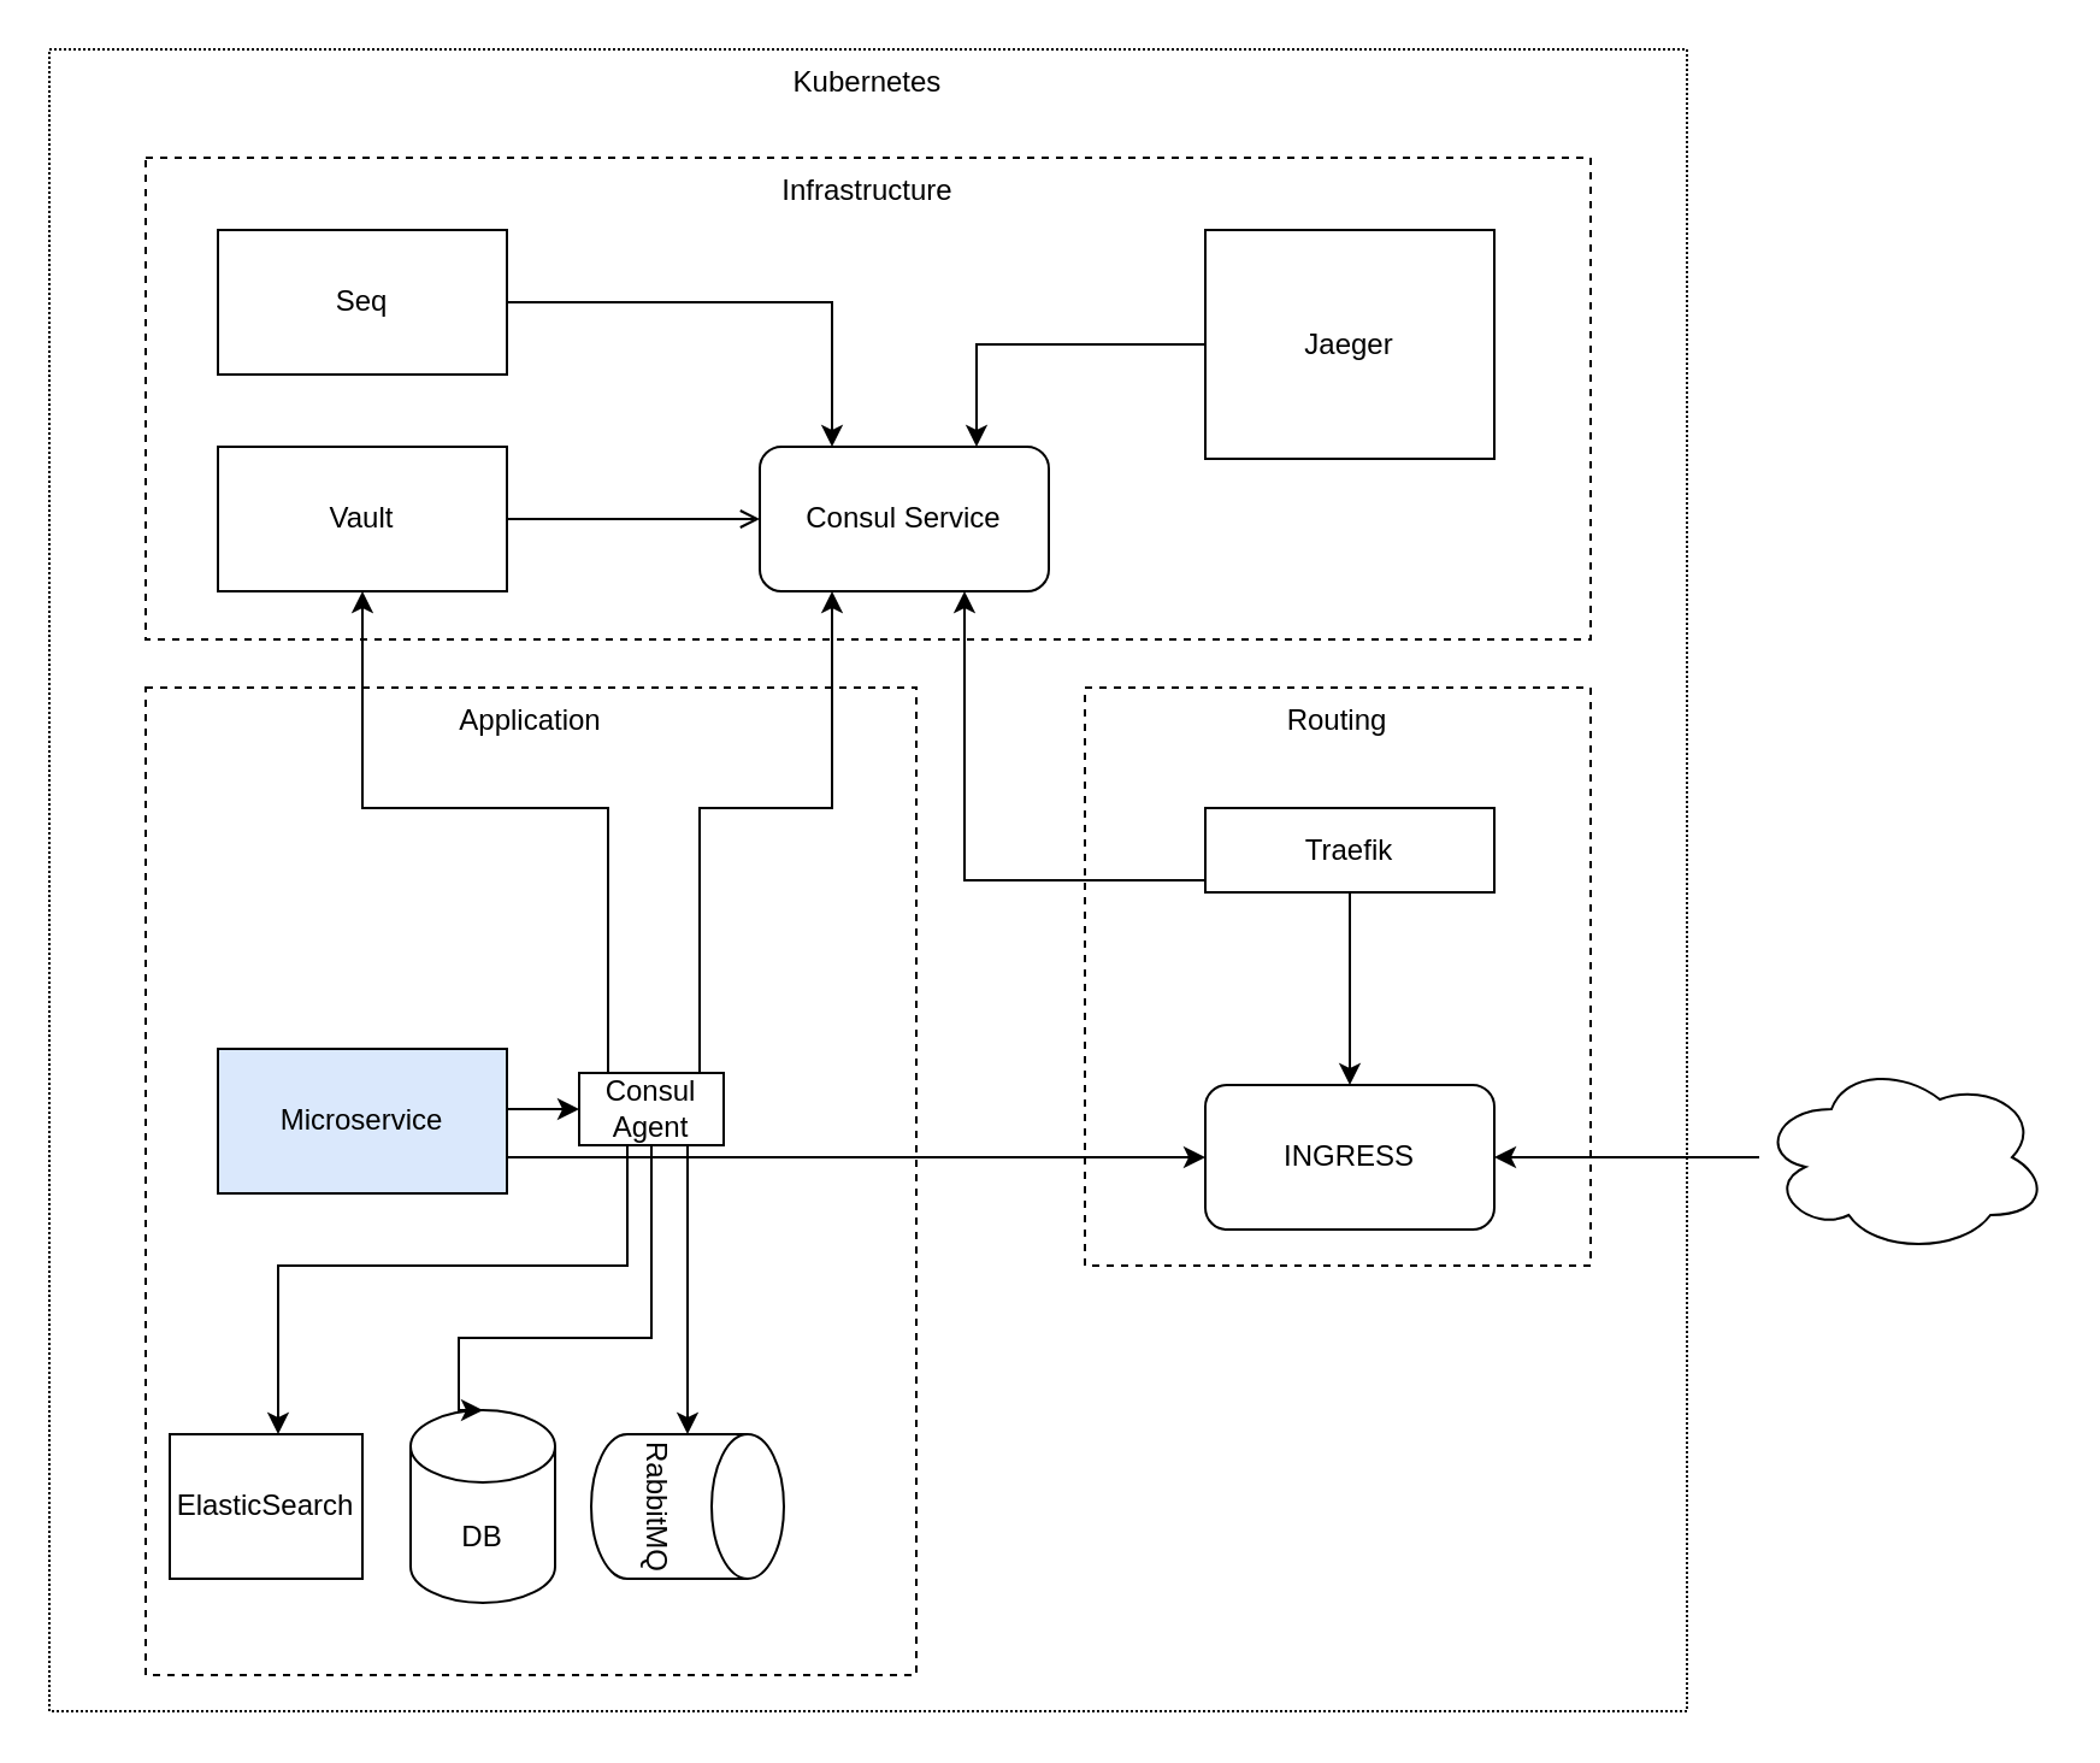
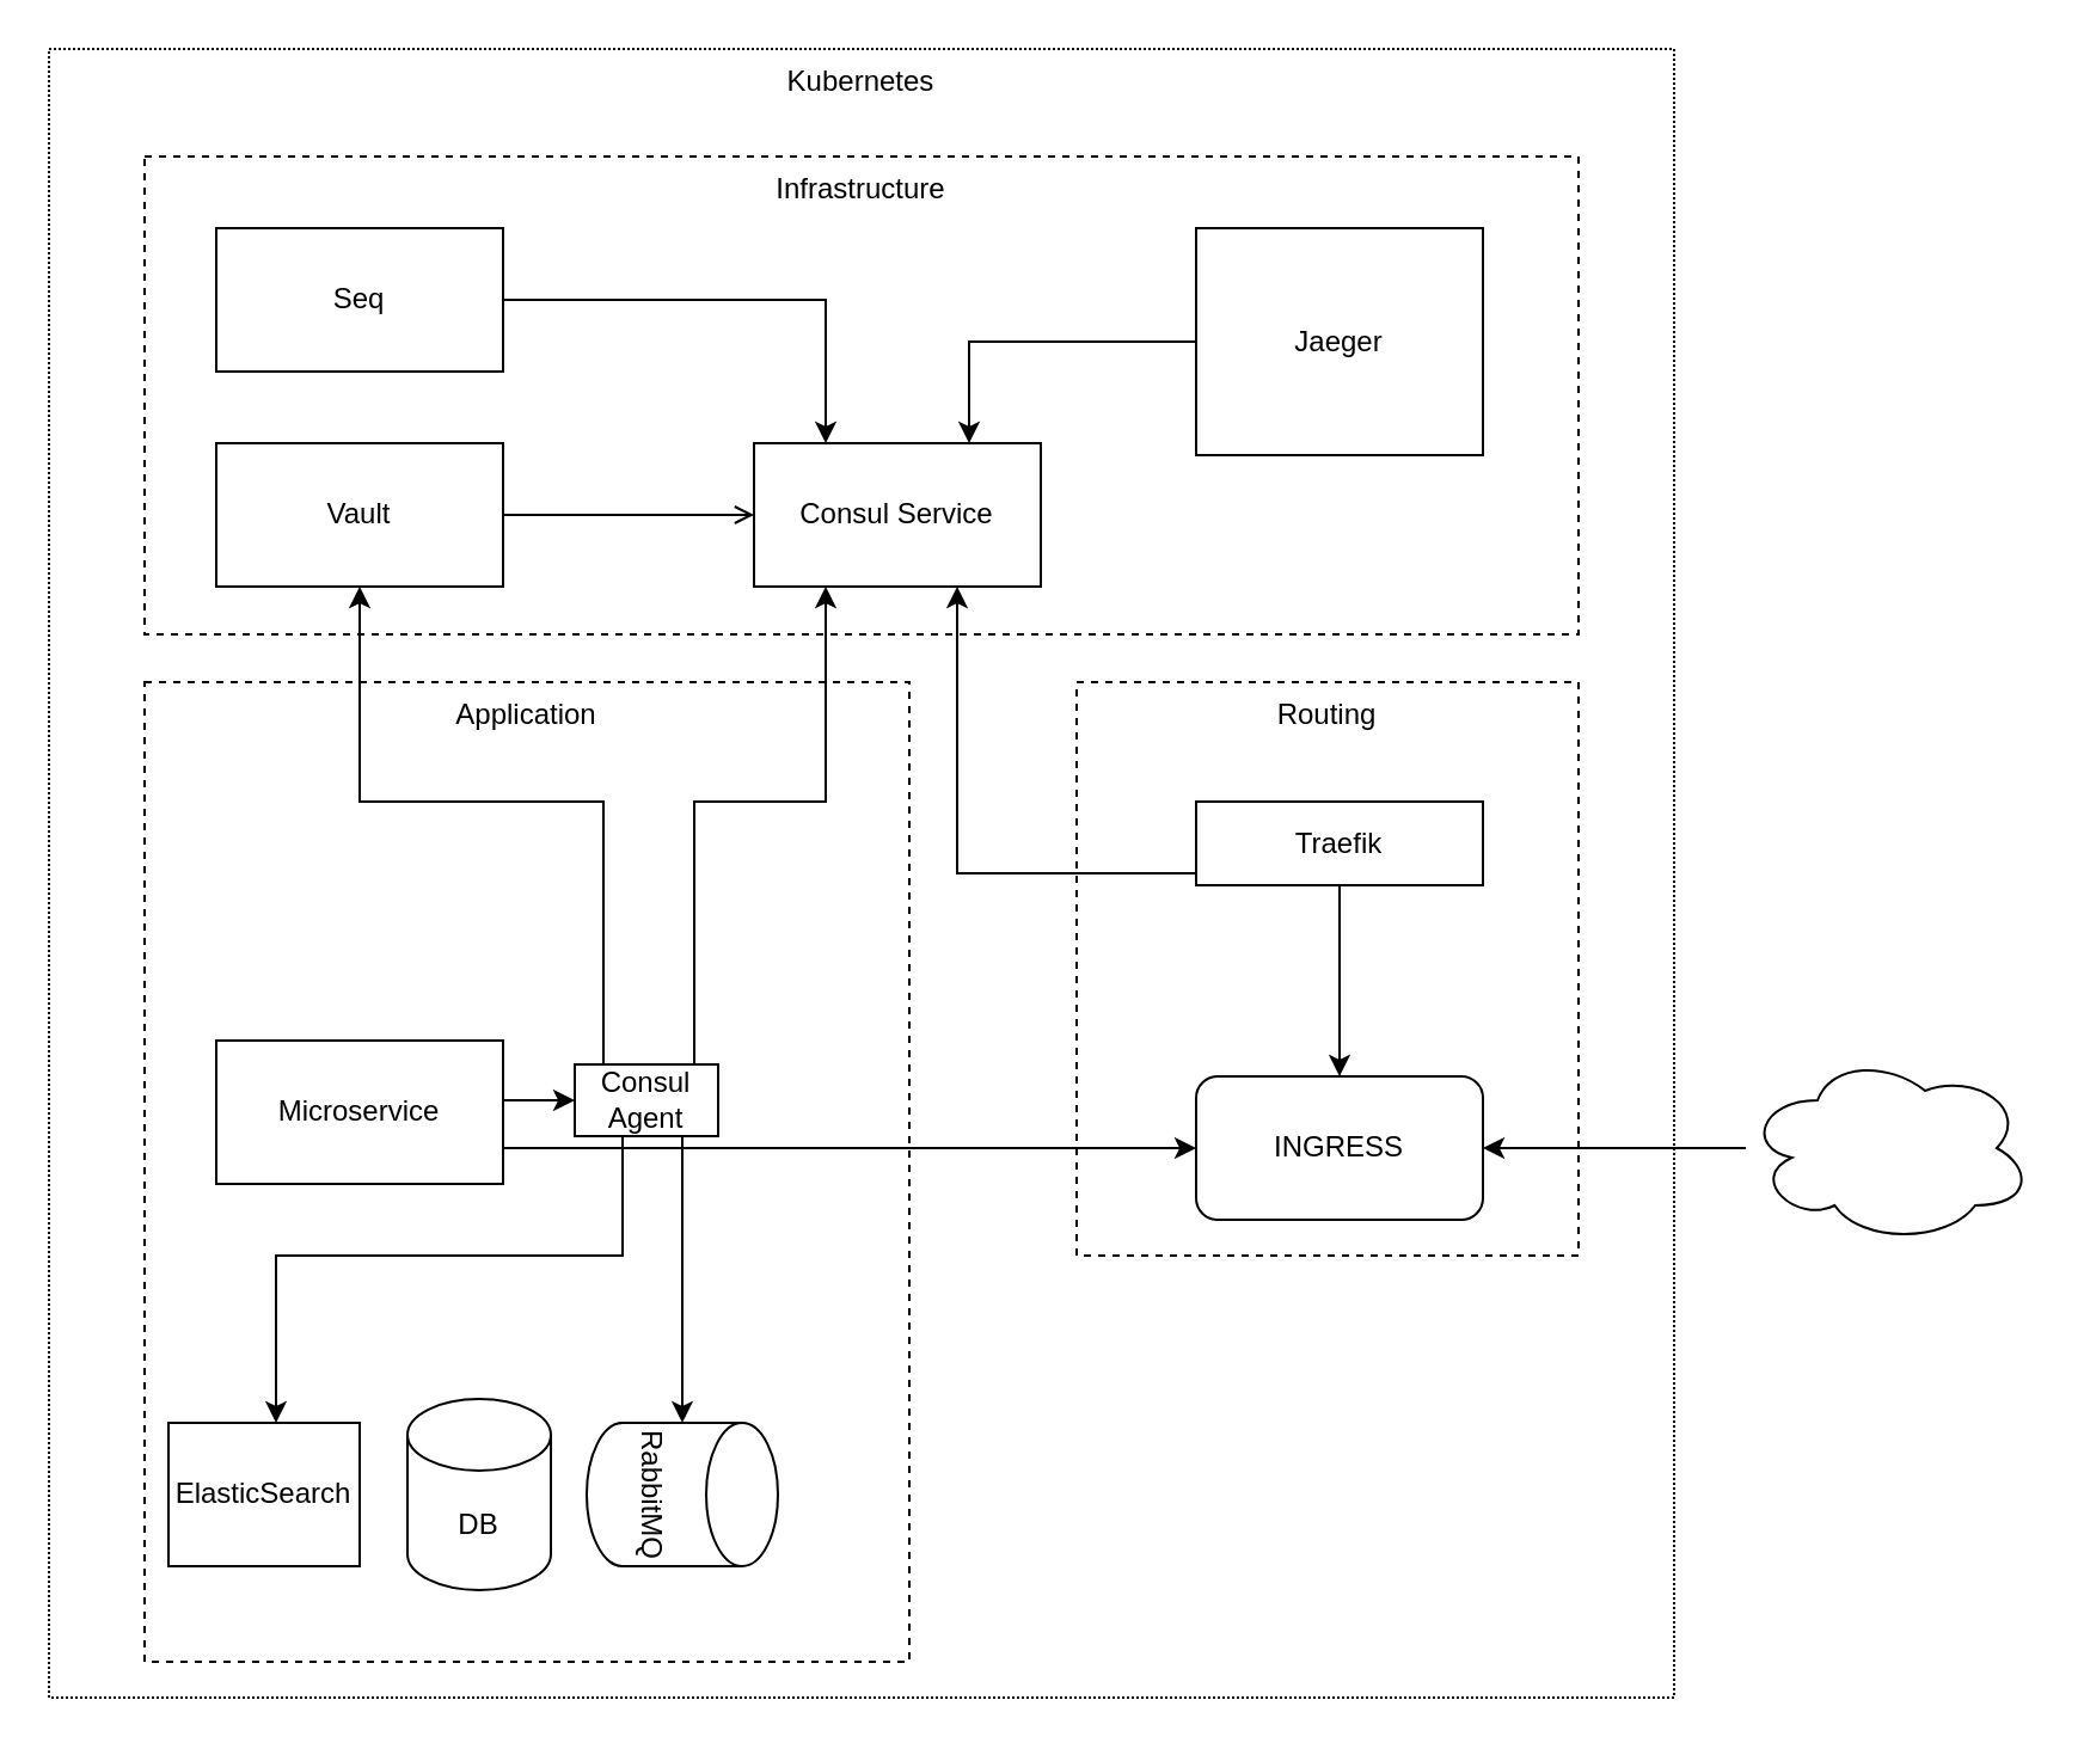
- <mxCell id="7" value="Consul Service" style="whiteSpace=wrap;html=1;rounded=1;" vertex="1" parent="1"><mxGeometry x="315" y="185" width="120" height="60" as="geometry" /></mxCell>
+ <mxCell id="7" value="Consul Service" style="rounded=0;whiteSpace=wrap;html=1;" vertex="1" parent="1"><mxGeometry x="315" y="185" width="120" height="60" as="geometry" /></mxCell>
- <mxCell id="31" value="Microservice" style="rounded=0;whiteSpace=wrap;html=1;fillColor=#dae8fc;" vertex="1" parent="30"><mxGeometry width="120" height="60" as="geometry" /></mxCell>
+ <mxCell id="31" value="Microservice" style="rounded=0;whiteSpace=wrap;html=1;" vertex="1" parent="30"><mxGeometry width="120" height="60" as="geometry" /></mxCell>
- <mxCell id="15" value="" style="edgeStyle=orthogonalEdgeStyle;rounded=0;orthogonalLoop=1;jettySize=auto;html=1;entryX=0.5;entryY=0;entryDx=0;entryDy=0;entryPerimeter=0;exitX=0.5;exitY=1;exitDx=0;exitDy=0;" edge="1" parent="1" source="32" target="14"><mxGeometry relative="1" as="geometry"><mxPoint x="100" y="565" as="targetPoint" /><Array as="points"><mxPoint x="270" y="555" /><mxPoint x="190" y="555" /></Array></mxGeometry></mxCell>
